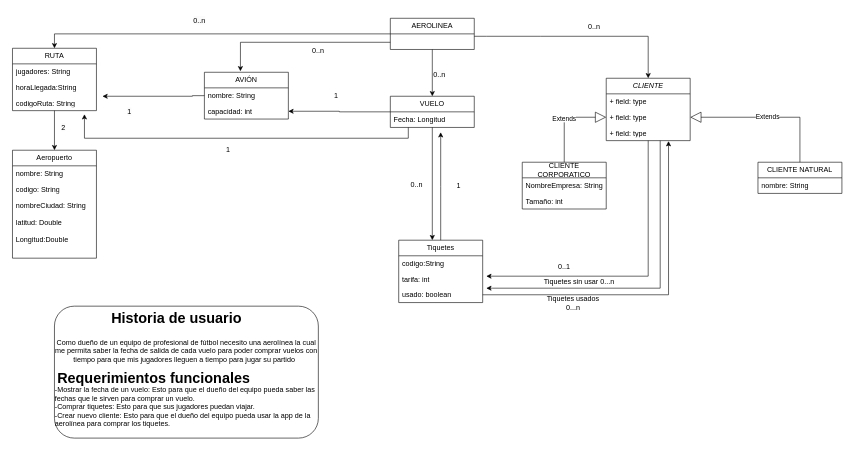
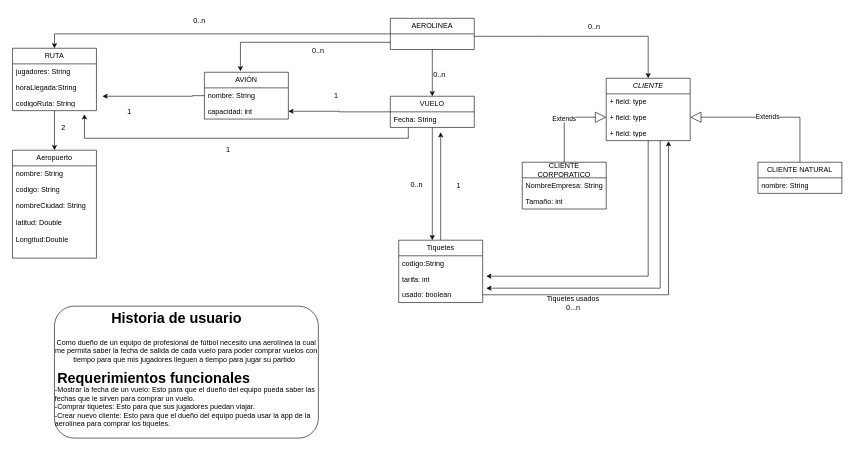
- <mxCell id="29" value="Fecha: Longitud" style="text;strokeColor=none;fillColor=none;align=left;verticalAlign=top;spacingLeft=4;spacingRight=4;overflow=hidden;rotatable=0;points=[[0,0.5],[1,0.5]];portConstraint=eastwest;whiteSpace=wrap;html=1;" vertex="1" parent="28"><mxGeometry y="26" width="140" height="26" as="geometry" /></mxCell>
+ <mxCell id="29" value="Fecha: String" style="text;strokeColor=none;fillColor=none;align=left;verticalAlign=top;spacingLeft=4;spacingRight=4;overflow=hidden;rotatable=0;points=[[0,0.5],[1,0.5]];portConstraint=eastwest;whiteSpace=wrap;html=1;" vertex="1" parent="28"><mxGeometry y="26" width="140" height="26" as="geometry" /></mxCell>
- <mxCell id="49" value="0..1" style="text;html=1;strokeColor=none;fillColor=none;align=center;verticalAlign=middle;whiteSpace=wrap;rounded=0;" vertex="1" parent="1"><mxGeometry x="910" y="430" width="60" height="30" as="geometry" /></mxCell>
- <mxCell id="56" value="Tiquetes sin usar 0...n" style="text;html=1;strokeColor=none;fillColor=none;align=center;verticalAlign=middle;whiteSpace=wrap;rounded=0;" vertex="1" parent="1"><mxGeometry x="870" y="460" width="190" height="20" as="geometry" /></mxCell>
